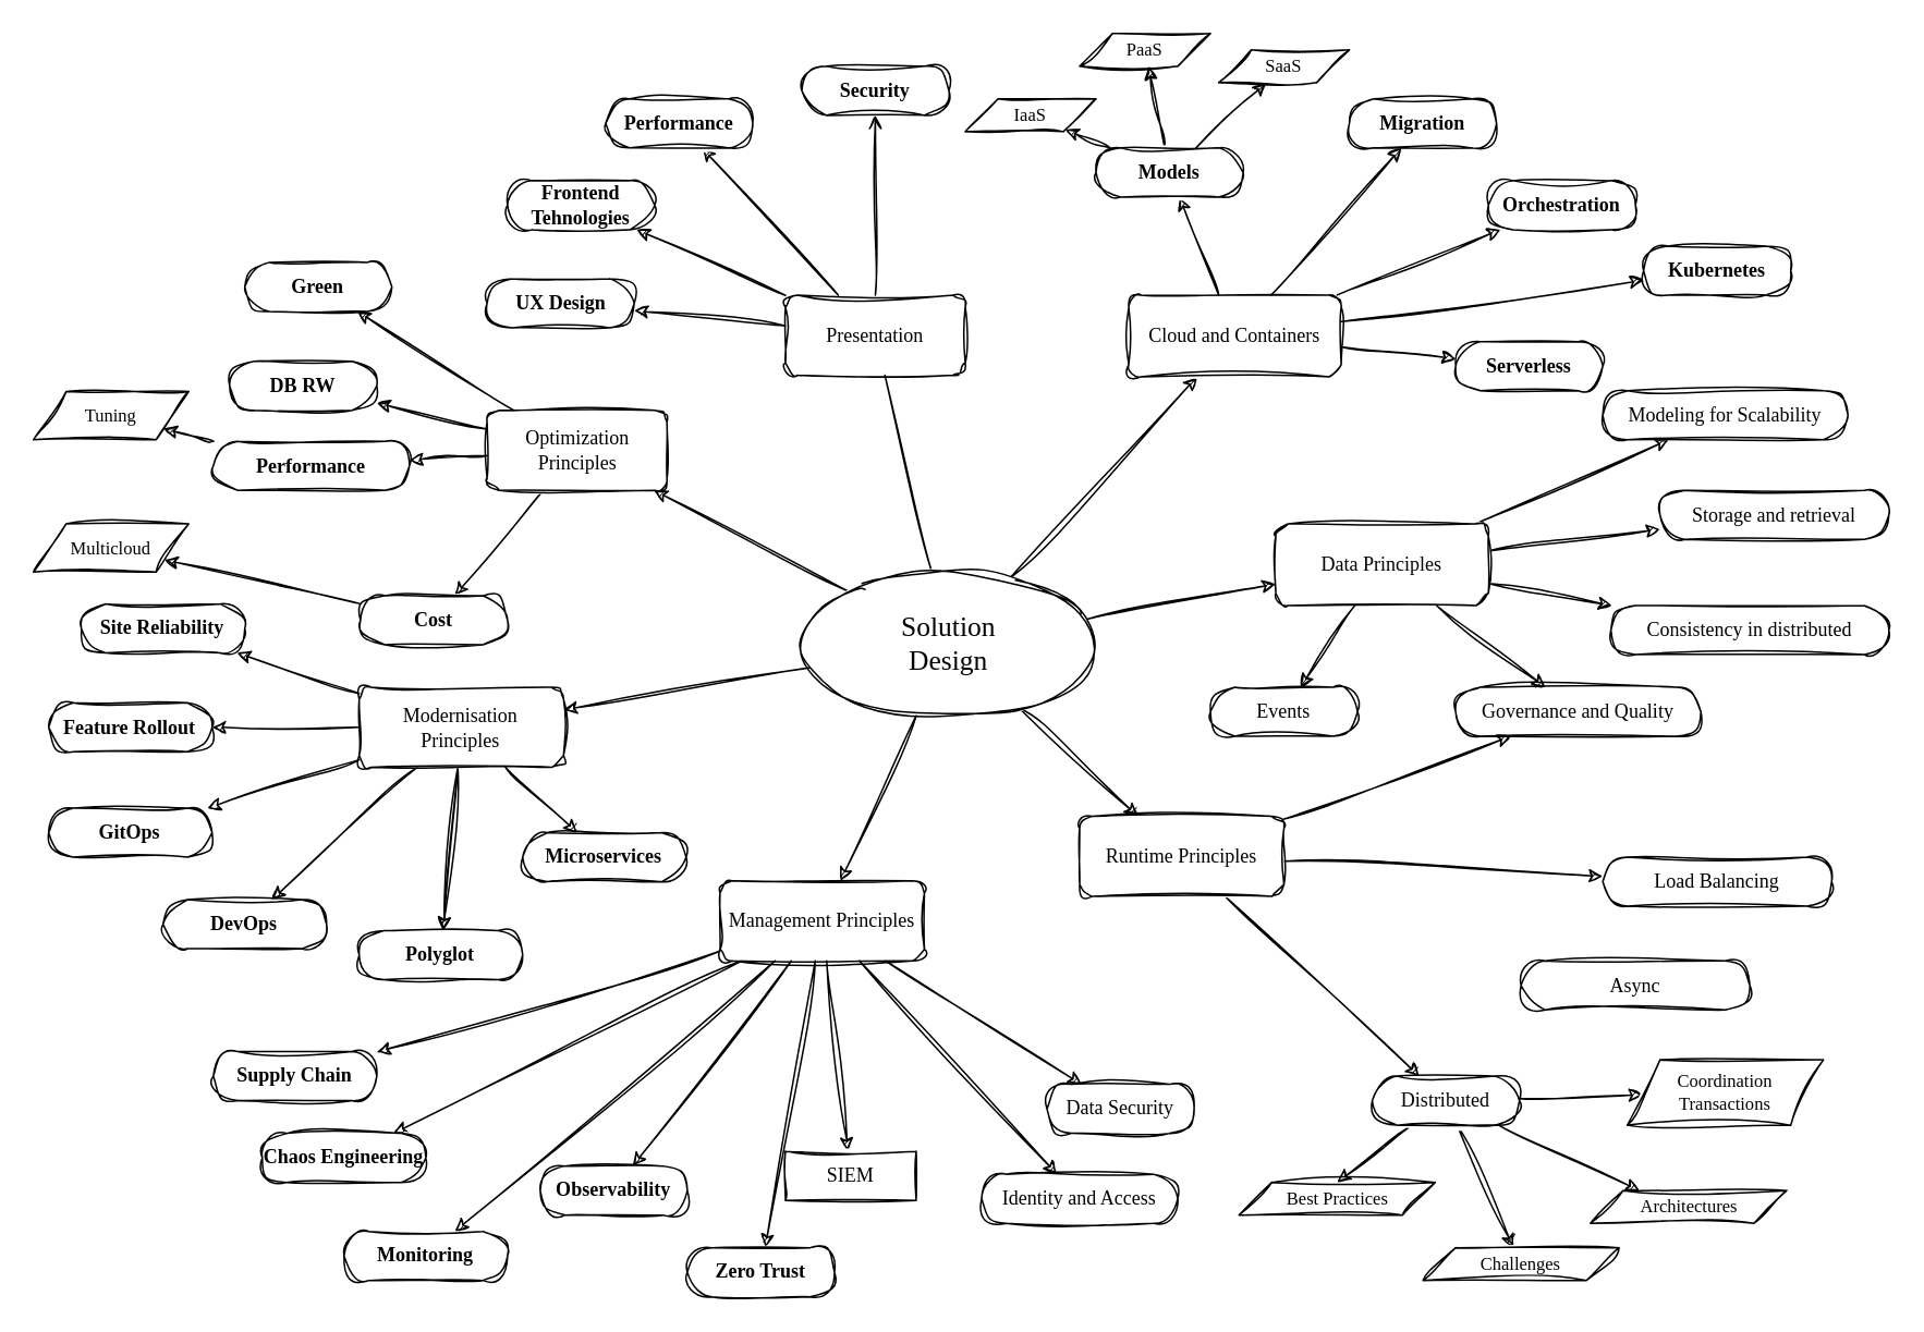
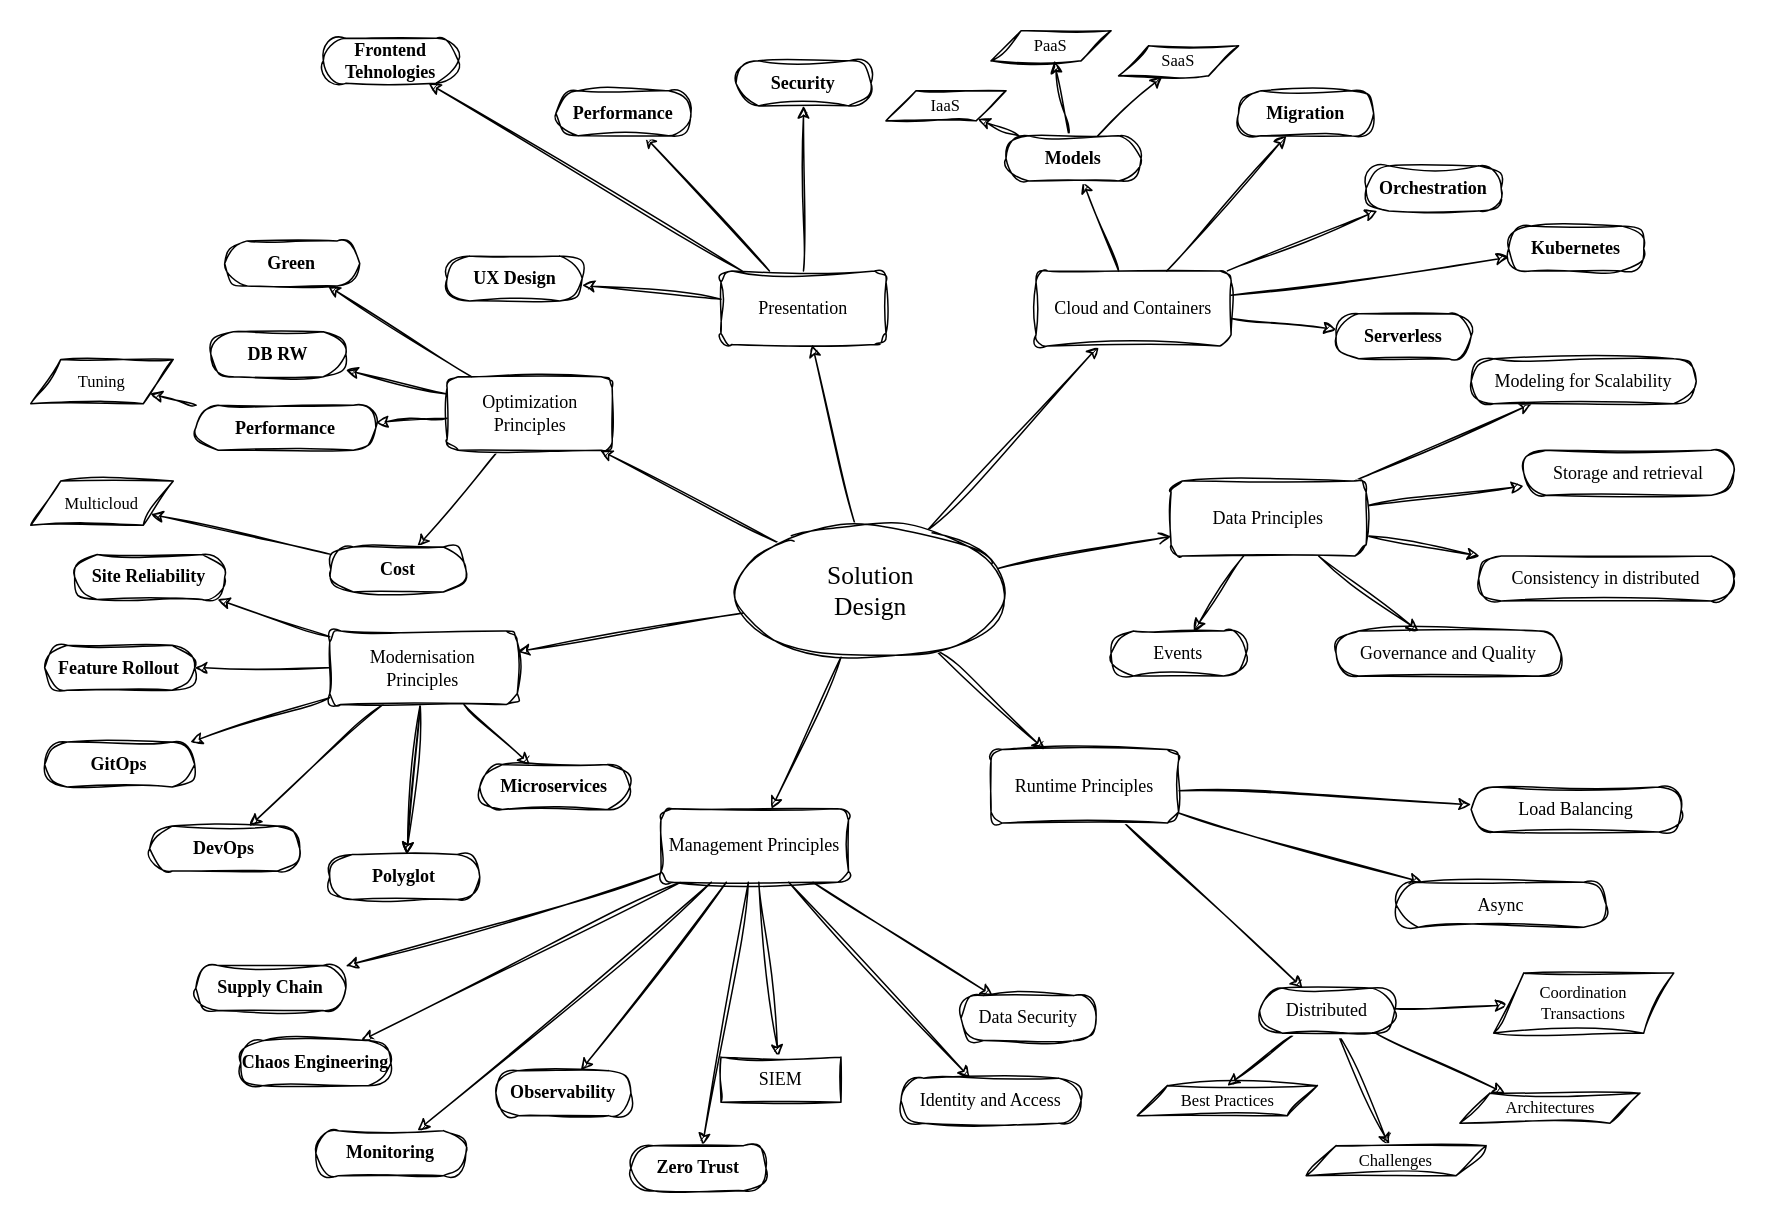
- <mxCell id="80" style="edgeStyle=orthogonalEdgeStyle;rounded=0;sketch=1;hachureGap=4;jiggle=2;curveFitting=1;orthogonalLoop=1;jettySize=auto;html=1;fontFamily=Architects Daughter;fontSource=https%3A%2F%2Ffonts.googleapis.com%2Fcss%3Ffamily%3DArchitects%2BDaughter;endArrow=open;" edge="1" parent="1" source="84" target="89"><mxGeometry relative="1" as="geometry" /></mxCell>
+ <mxCell id="80" style="edgeStyle=orthogonalEdgeStyle;rounded=0;sketch=1;hachureGap=4;jiggle=2;curveFitting=1;orthogonalLoop=1;jettySize=auto;html=1;fontFamily=Architects Daughter;fontSource=https%3A%2F%2Ffonts.googleapis.com%2Fcss%3Ffamily%3DArchitects%2BDaughter;" edge="1" parent="1" source="84" target="89"><mxGeometry relative="1" as="geometry" /></mxCell>
- <mxCell id="86" value="Frontend Tehnologies" style="rounded=1;whiteSpace=wrap;html=1;sketch=1;hachureGap=4;jiggle=2;curveFitting=1;fontFamily=Architects Daughter;fontSource=https%3A%2F%2Ffonts.googleapis.com%2Fcss%3Ffamily%3DArchitects%2BDaughter;arcSize=50;fontStyle=1" vertex="1" parent="1"><mxGeometry x="310" y="110" width="90" height="30" as="geometry" /></mxCell>
+ <mxCell id="86" value="Frontend Tehnologies" style="rounded=1;whiteSpace=wrap;html=1;sketch=1;hachureGap=4;jiggle=2;curveFitting=1;fontFamily=Architects Daughter;fontSource=https%3A%2F%2Ffonts.googleapis.com%2Fcss%3Ffamily%3DArchitects%2BDaughter;arcSize=50;fontStyle=1" vertex="1" parent="1"><mxGeometry x="215" y="25" width="90" height="30" as="geometry" /></mxCell>
- <mxCell id="5" style="rounded=0;sketch=1;hachureGap=4;jiggle=2;curveFitting=1;orthogonalLoop=1;jettySize=auto;html=1;fontFamily=Architects Daughter;fontSource=https%3A%2F%2Ffonts.googleapis.com%2Fcss%3Ffamily%3DArchitects%2BDaughter;endArrow=none;" edge="1" parent="1" source="7" target="84"><mxGeometry relative="1" as="geometry" /></mxCell>
+ <mxCell id="5" style="rounded=0;sketch=1;hachureGap=4;jiggle=2;curveFitting=1;orthogonalLoop=1;jettySize=auto;html=1;fontFamily=Architects Daughter;fontSource=https%3A%2F%2Ffonts.googleapis.com%2Fcss%3Ffamily%3DArchitects%2BDaughter;" edge="1" parent="1" source="7" target="84"><mxGeometry relative="1" as="geometry" /></mxCell>
- <mxCell id="14" value="" style="endArrow=classic;html=1;rounded=0;sketch=1;hachureGap=4;jiggle=2;curveFitting=1;fontFamily=Architects Daughter;fontSource=https%3A%2F%2Ffonts.googleapis.com%2Fcss%3Ffamily%3DArchitects%2BDaughter;" parent="1" source="7" target="13" edge="1"><mxGeometry width="50" height="50" relative="1" as="geometry"><mxPoint x="726.266" y="416.33" as="sourcePoint" /><mxPoint x="720" y="419" as="targetPoint" /></mxGeometry></mxCell>
+ <mxCell id="14" value="" style="endArrow=open;html=1;rounded=0;sketch=1;hachureGap=4;jiggle=2;curveFitting=1;fontFamily=Architects Daughter;fontSource=https%3A%2F%2Ffonts.googleapis.com%2Fcss%3Ffamily%3DArchitects%2BDaughter;" parent="1" source="7" target="13" edge="1"><mxGeometry width="50" height="50" relative="1" as="geometry"><mxPoint x="726.266" y="416.33" as="sourcePoint" /><mxPoint x="720" y="419" as="targetPoint" /></mxGeometry></mxCell>
- <mxCell id="21" style="rounded=0;sketch=1;hachureGap=4;jiggle=2;curveFitting=1;orthogonalLoop=1;jettySize=auto;html=1;fontFamily=Architects Daughter;fontSource=https%3A%2F%2Ffonts.googleapis.com%2Fcss%3Ffamily%3DArchitects%2BDaughter;" parent="1" source="23" target="18" edge="1"><mxGeometry relative="1" as="geometry"><mxPoint x="1055.5" y="584" as="targetPoint" /></mxGeometry></mxCell>
+ <mxCell id="21" style="rounded=0;sketch=1;hachureGap=4;jiggle=2;curveFitting=1;orthogonalLoop=1;jettySize=auto;html=1;fontFamily=Architects Daughter;fontSource=https%3A%2F%2Ffonts.googleapis.com%2Fcss%3Ffamily%3DArchitects%2BDaughter;" parent="1" source="23" target="30" edge="1"><mxGeometry relative="1" as="geometry"><mxPoint x="1055.5" y="584" as="targetPoint" /></mxGeometry></mxCell>
